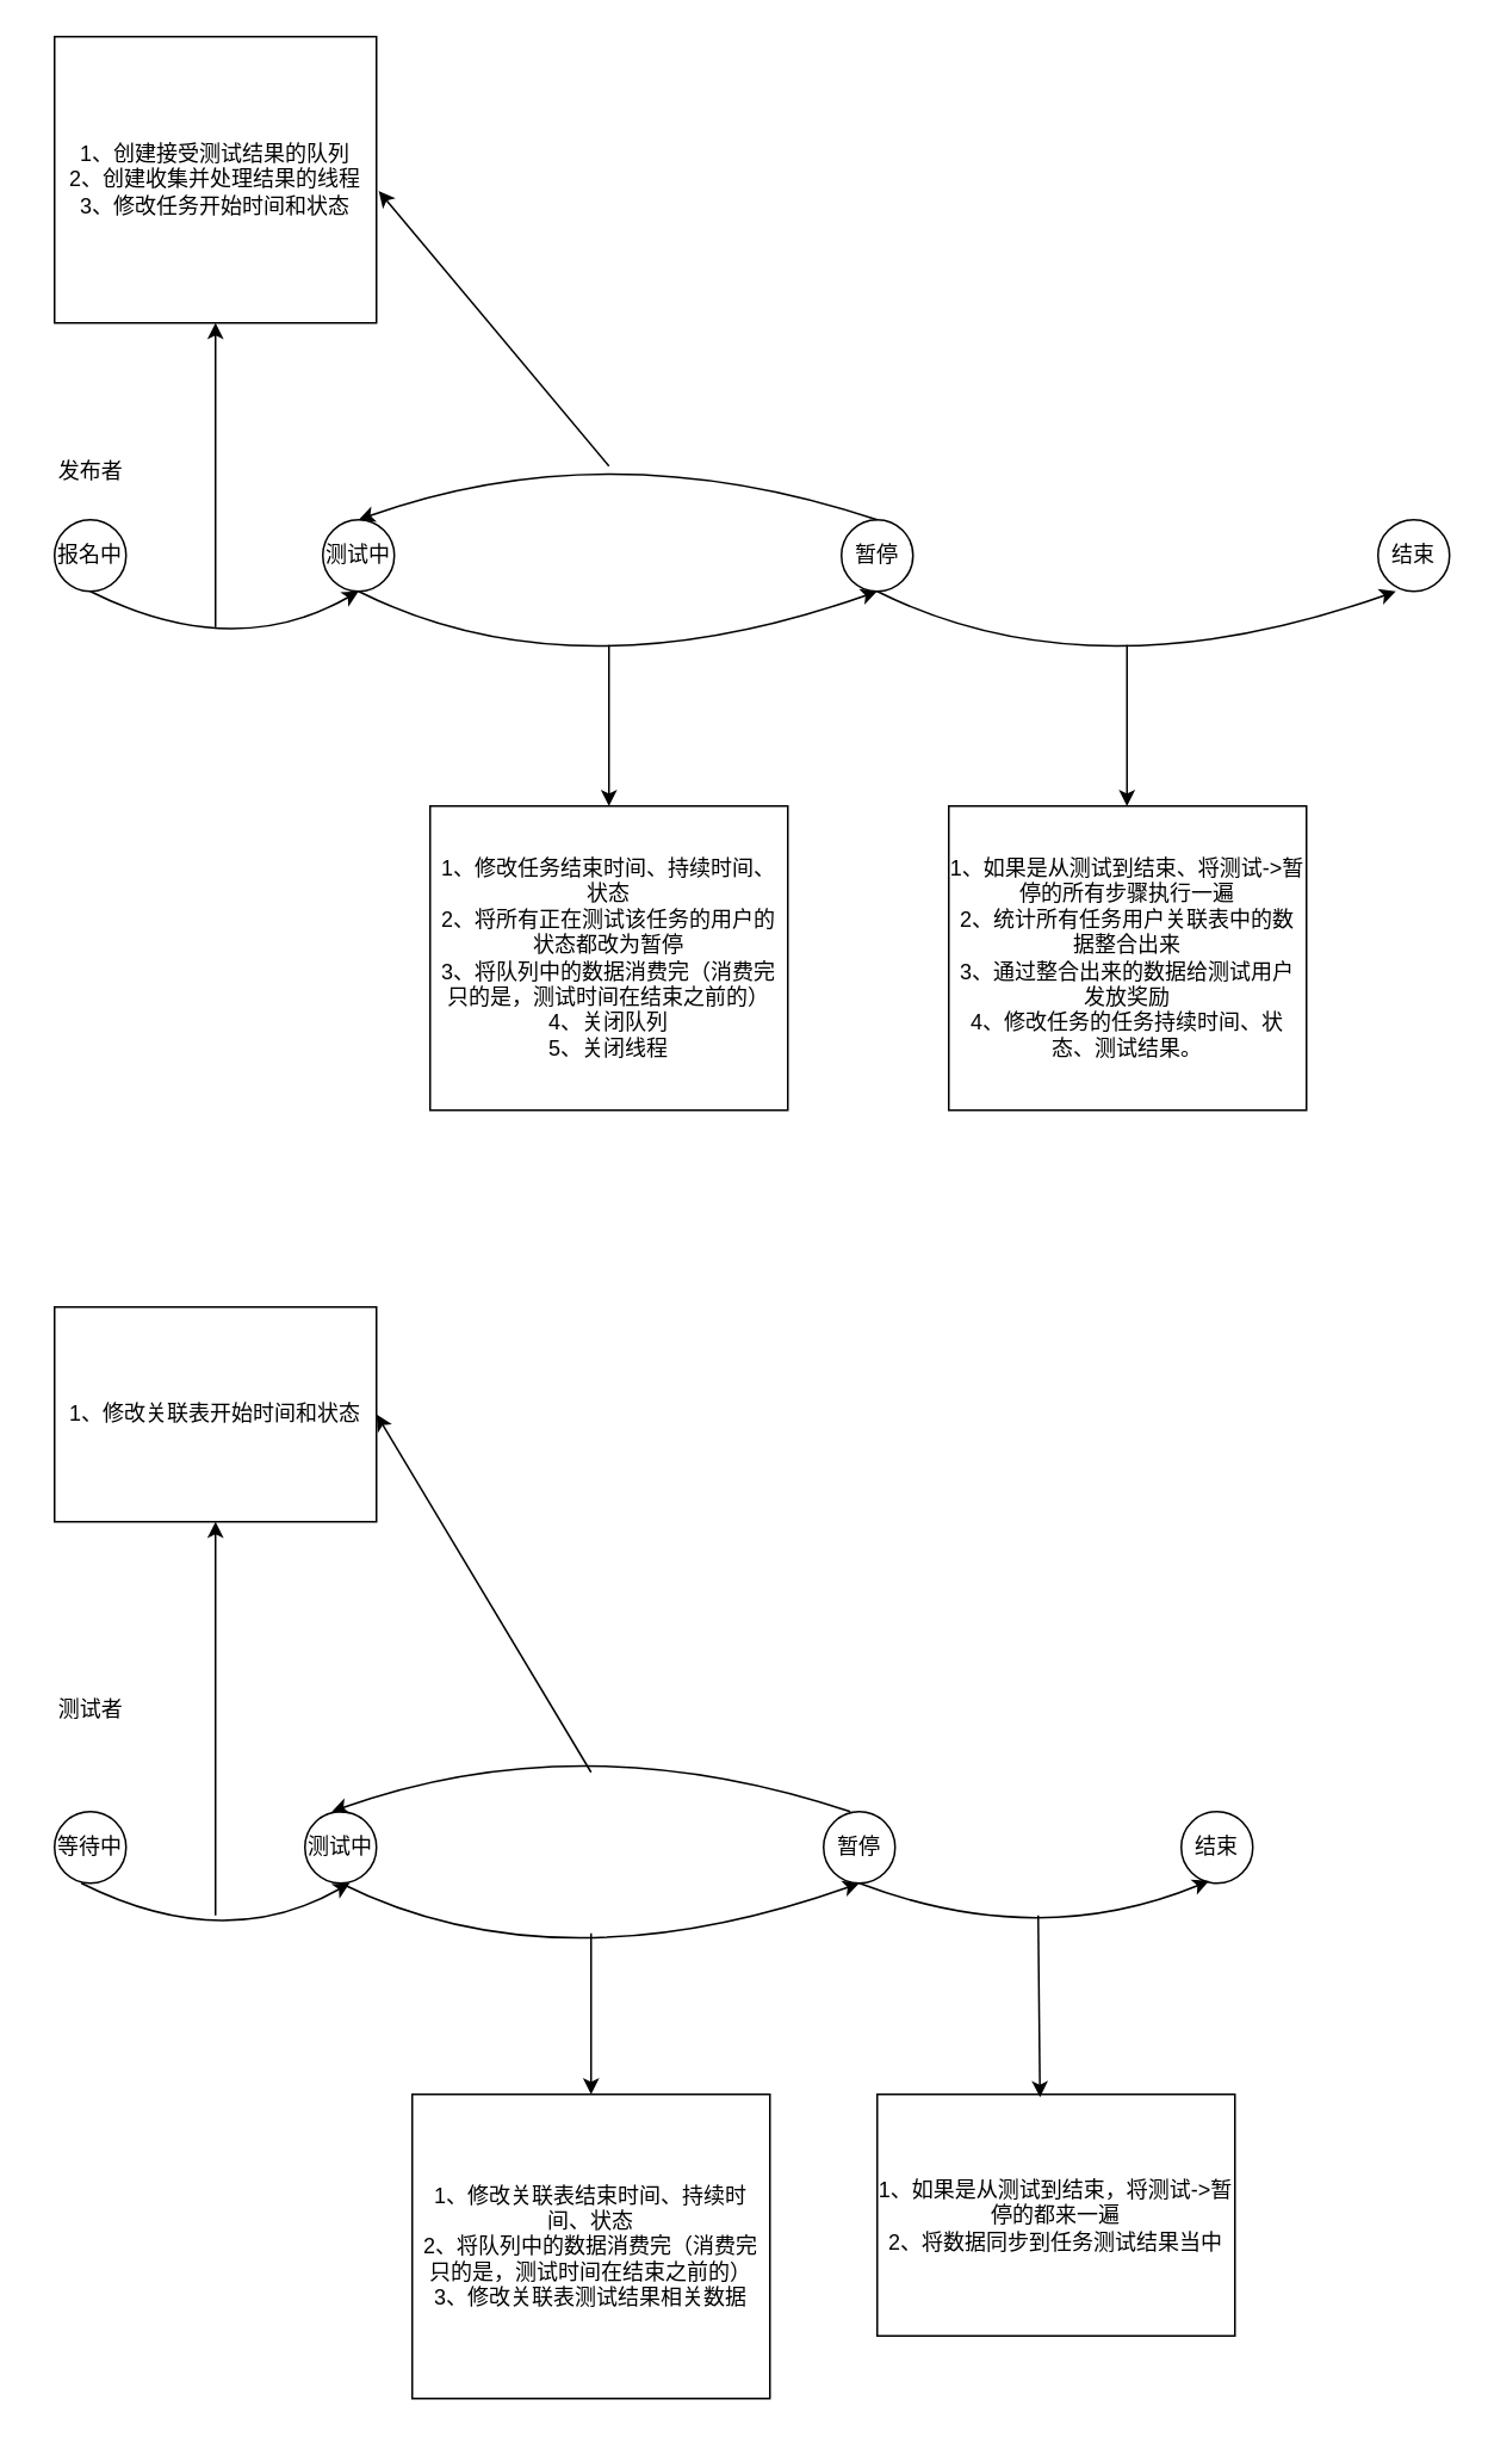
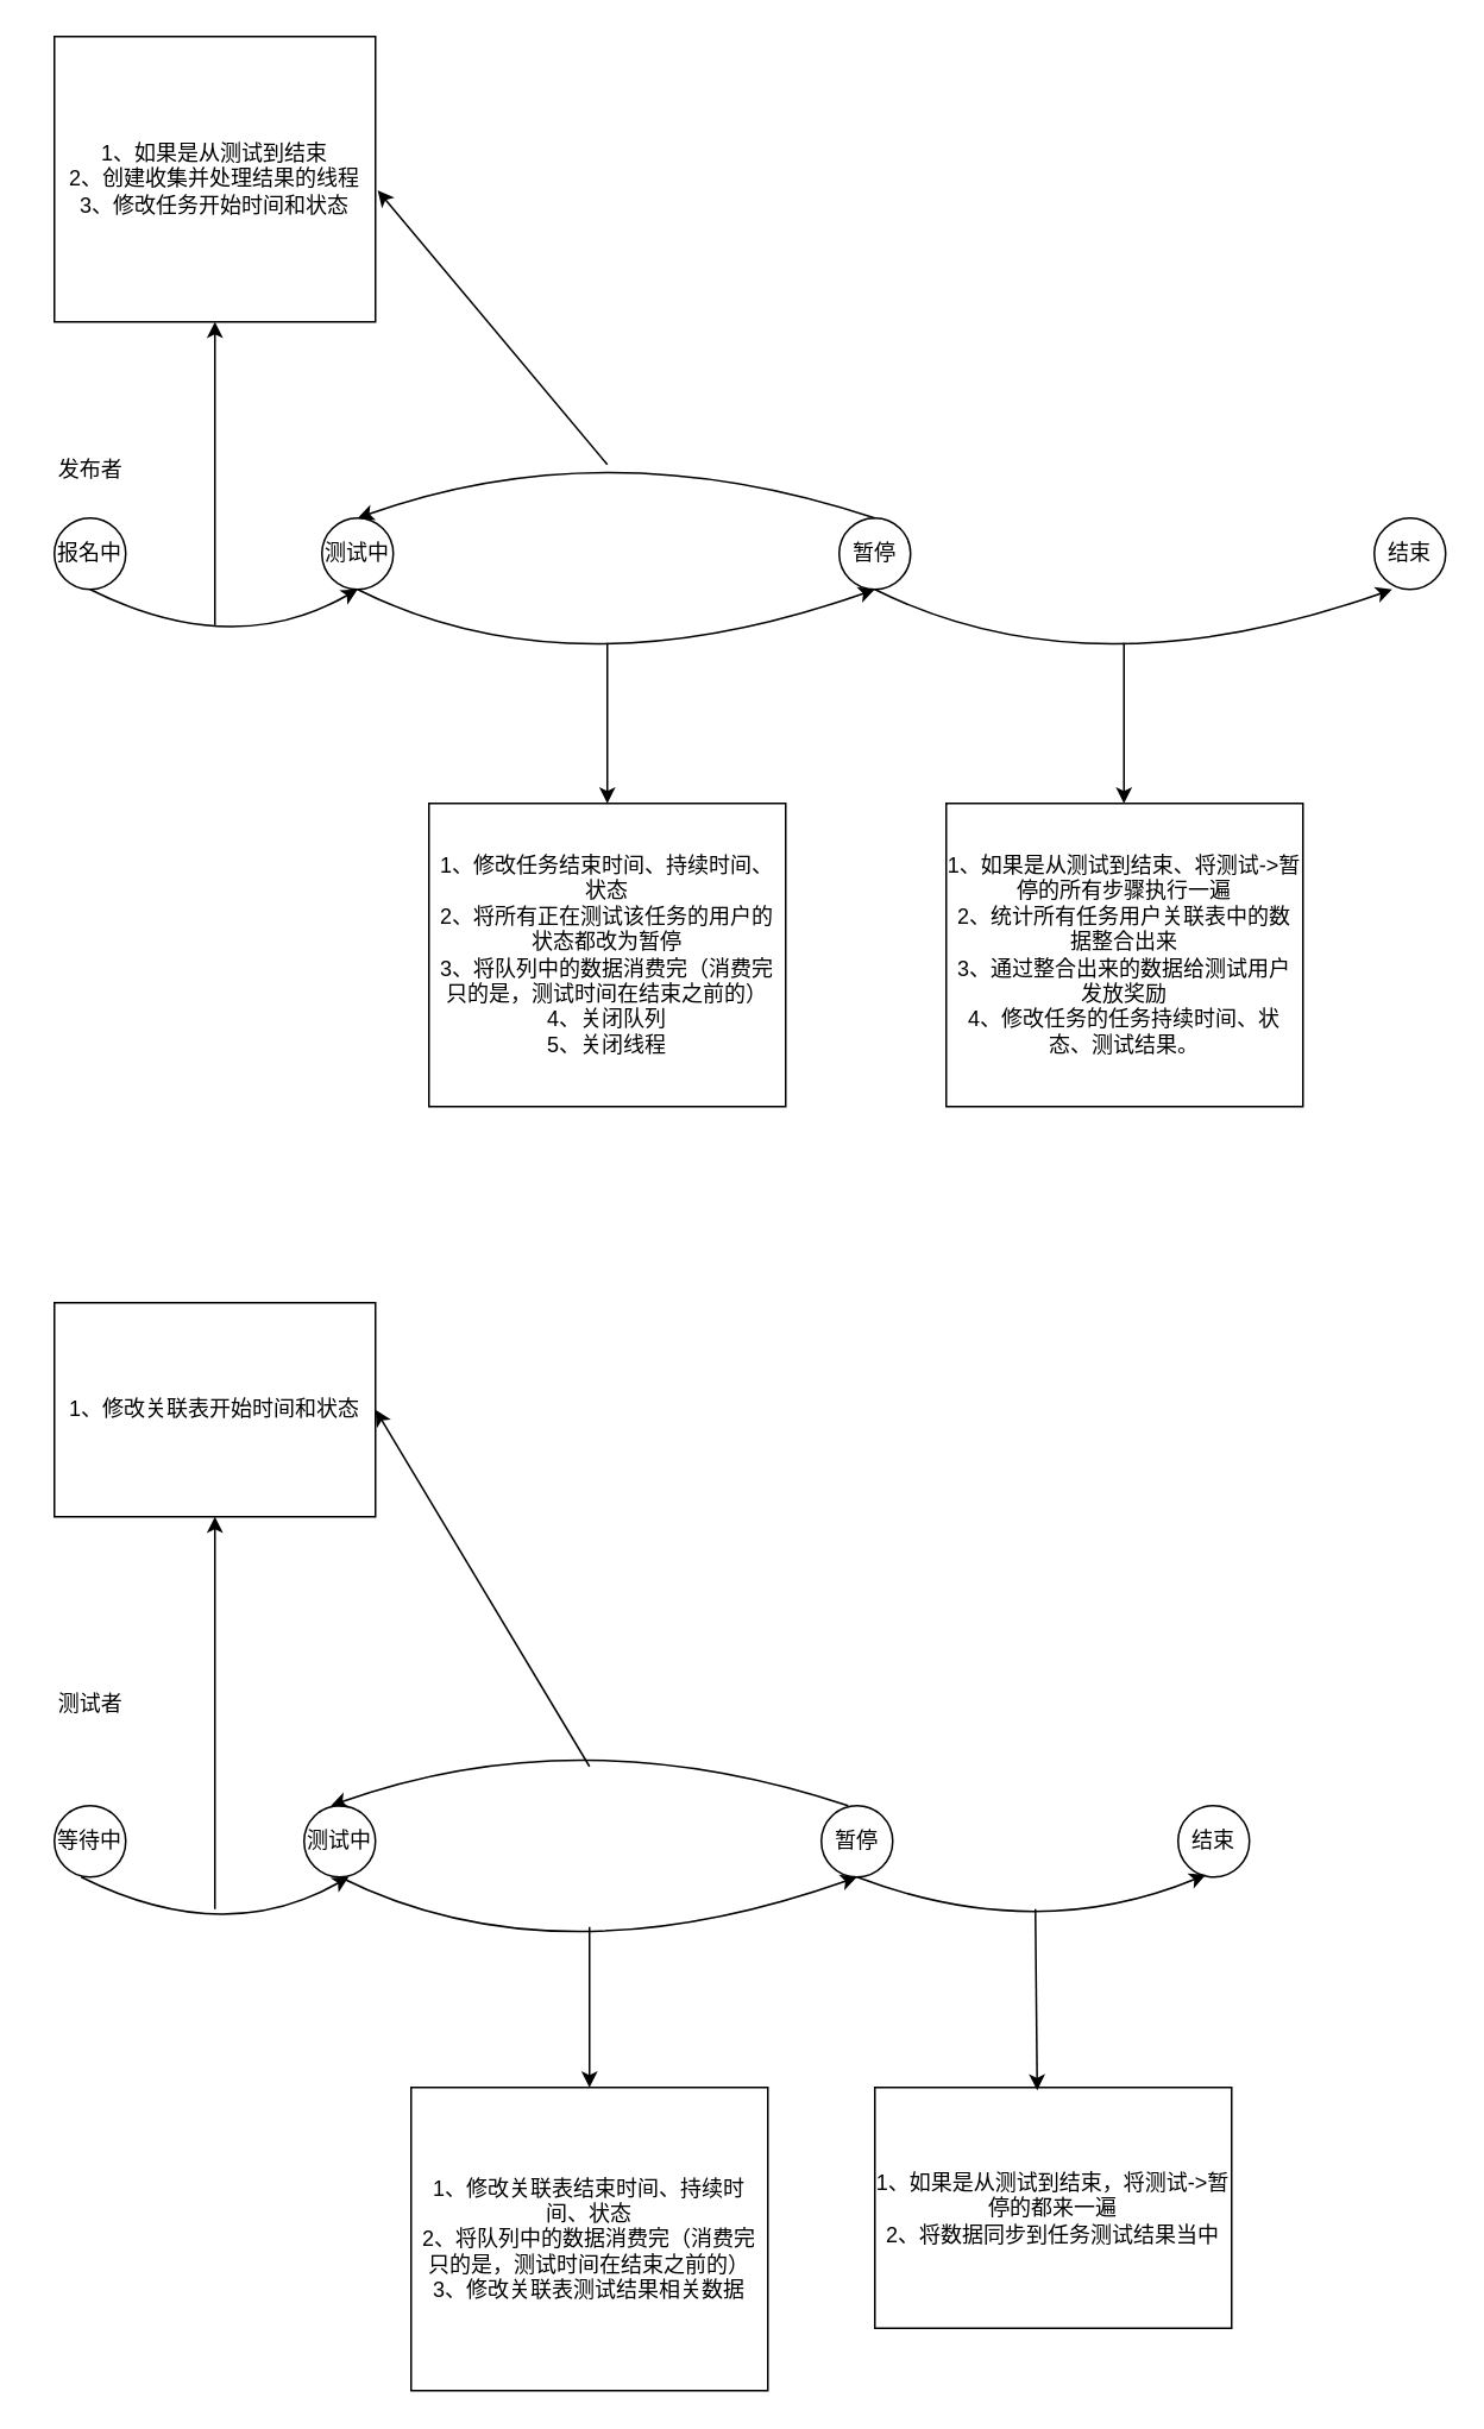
- <mxCell id="6" value="&lt;div&gt;1、创建接受测试结果的队列&lt;/div&gt;&lt;div&gt;2、创建收集并处理结果的线程&lt;/div&gt;&lt;div&gt;3、修改任务开始时间和状态&lt;/div&gt;" style="rounded=0;whiteSpace=wrap;html=1;" parent="1" vertex="1"><mxGeometry x="30" y="20" width="180" height="160" as="geometry" /></mxCell>
+ <mxCell id="6" value="&lt;div&gt;1、如果是从测试到结束&lt;/div&gt;&lt;div&gt;2、创建收集并处理结果的线程&lt;/div&gt;&lt;div&gt;3、修改任务开始时间和状态&lt;/div&gt;" style="rounded=0;whiteSpace=wrap;html=1;" parent="1" vertex="1"><mxGeometry x="30" y="20" width="180" height="160" as="geometry" /></mxCell>
